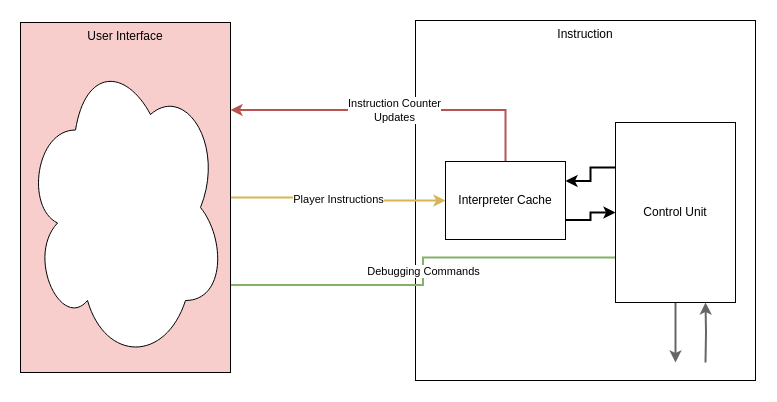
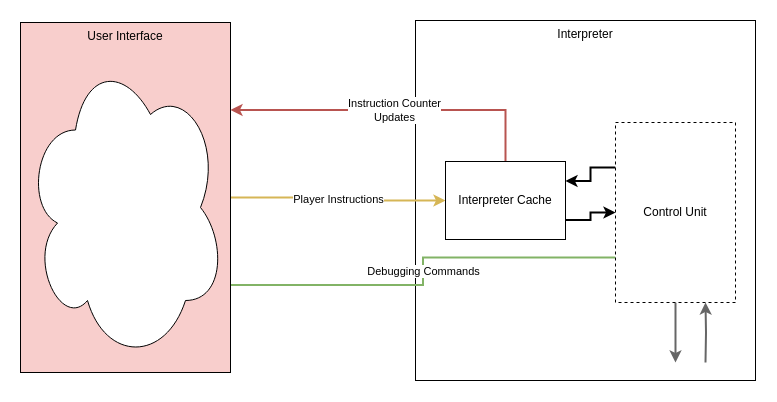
- <mxCell id="2" value="Instruction" style="rounded=0;whiteSpace=wrap;html=1;shadow=0;comic=0;verticalAlign=top;" vertex="1" parent="1"><mxGeometry x="415" y="20" width="340" height="360" as="geometry" /></mxCell>
+ <mxCell id="2" value="Interpreter" style="rounded=0;whiteSpace=wrap;html=1;shadow=0;comic=0;verticalAlign=top;" vertex="1" parent="1"><mxGeometry x="415" y="20" width="340" height="360" as="geometry" /></mxCell>
- <mxCell id="11" value="Control Unit" style="rounded=0;whiteSpace=wrap;html=1;" vertex="1" parent="1"><mxGeometry x="615" y="122" width="120" height="180" as="geometry" /></mxCell>
+ <mxCell id="11" value="Control Unit" style="rounded=0;whiteSpace=wrap;html=1;dashed=1;" vertex="1" parent="1"><mxGeometry x="615" y="122" width="120" height="180" as="geometry" /></mxCell>
